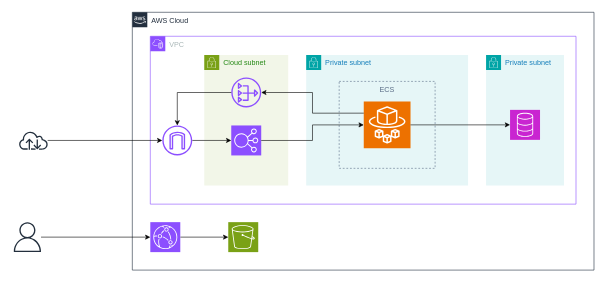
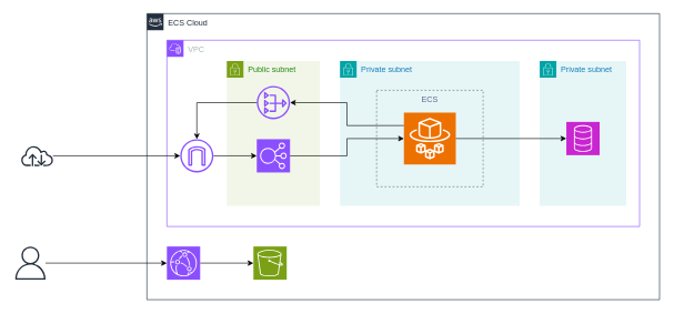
- <mxCell id="2" value="AWS Cloud" style="points=[[0,0],[0.25,0],[0.5,0],[0.75,0],[1,0],[1,0.25],[1,0.5],[1,0.75],[1,1],[0.75,1],[0.5,1],[0.25,1],[0,1],[0,0.75],[0,0.5],[0,0.25]];outlineConnect=0;gradientColor=none;html=1;whiteSpace=wrap;fontSize=12;fontStyle=0;container=1;pointerEvents=0;collapsible=0;recursiveResize=0;shape=mxgraph.aws4.group;grIcon=mxgraph.aws4.group_aws_cloud_alt;strokeColor=#232F3E;fillColor=none;verticalAlign=top;align=left;spacingLeft=30;fontColor=#232F3E;dashed=0;" vertex="1" parent="1"><mxGeometry x="220" y="20" width="770" height="430" as="geometry" /></mxCell>
+ <mxCell id="2" value="ECS Cloud" style="points=[[0,0],[0.25,0],[0.5,0],[0.75,0],[1,0],[1,0.25],[1,0.5],[1,0.75],[1,1],[0.75,1],[0.5,1],[0.25,1],[0,1],[0,0.75],[0,0.5],[0,0.25]];outlineConnect=0;gradientColor=none;html=1;whiteSpace=wrap;fontSize=12;fontStyle=0;container=1;pointerEvents=0;collapsible=0;recursiveResize=0;shape=mxgraph.aws4.group;grIcon=mxgraph.aws4.group_aws_cloud_alt;strokeColor=#232F3E;fillColor=none;verticalAlign=top;align=left;spacingLeft=30;fontColor=#232F3E;dashed=0;" vertex="1" parent="1"><mxGeometry x="220" y="20" width="770" height="430" as="geometry" /></mxCell>
- <mxCell id="4" value="Cloud subnet" style="points=[[0,0],[0.25,0],[0.5,0],[0.75,0],[1,0],[1,0.25],[1,0.5],[1,0.75],[1,1],[0.75,1],[0.5,1],[0.25,1],[0,1],[0,0.75],[0,0.5],[0,0.25]];outlineConnect=0;gradientColor=none;html=1;whiteSpace=wrap;fontSize=12;fontStyle=0;container=1;pointerEvents=0;collapsible=0;recursiveResize=0;shape=mxgraph.aws4.group;grIcon=mxgraph.aws4.group_security_group;grStroke=0;strokeColor=#7AA116;fillColor=#F2F6E8;verticalAlign=top;align=left;spacingLeft=30;fontColor=#248814;dashed=0;" vertex="1" parent="3"><mxGeometry x="90" y="31.25" width="140" height="217.5" as="geometry" /></mxCell>
+ <mxCell id="4" value="Public subnet" style="points=[[0,0],[0.25,0],[0.5,0],[0.75,0],[1,0],[1,0.25],[1,0.5],[1,0.75],[1,1],[0.75,1],[0.5,1],[0.25,1],[0,1],[0,0.75],[0,0.5],[0,0.25]];outlineConnect=0;gradientColor=none;html=1;whiteSpace=wrap;fontSize=12;fontStyle=0;container=1;pointerEvents=0;collapsible=0;recursiveResize=0;shape=mxgraph.aws4.group;grIcon=mxgraph.aws4.group_security_group;grStroke=0;strokeColor=#7AA116;fillColor=#F2F6E8;verticalAlign=top;align=left;spacingLeft=30;fontColor=#248814;dashed=0;" vertex="1" parent="3"><mxGeometry x="90" y="31.25" width="140" height="217.5" as="geometry" /></mxCell>
